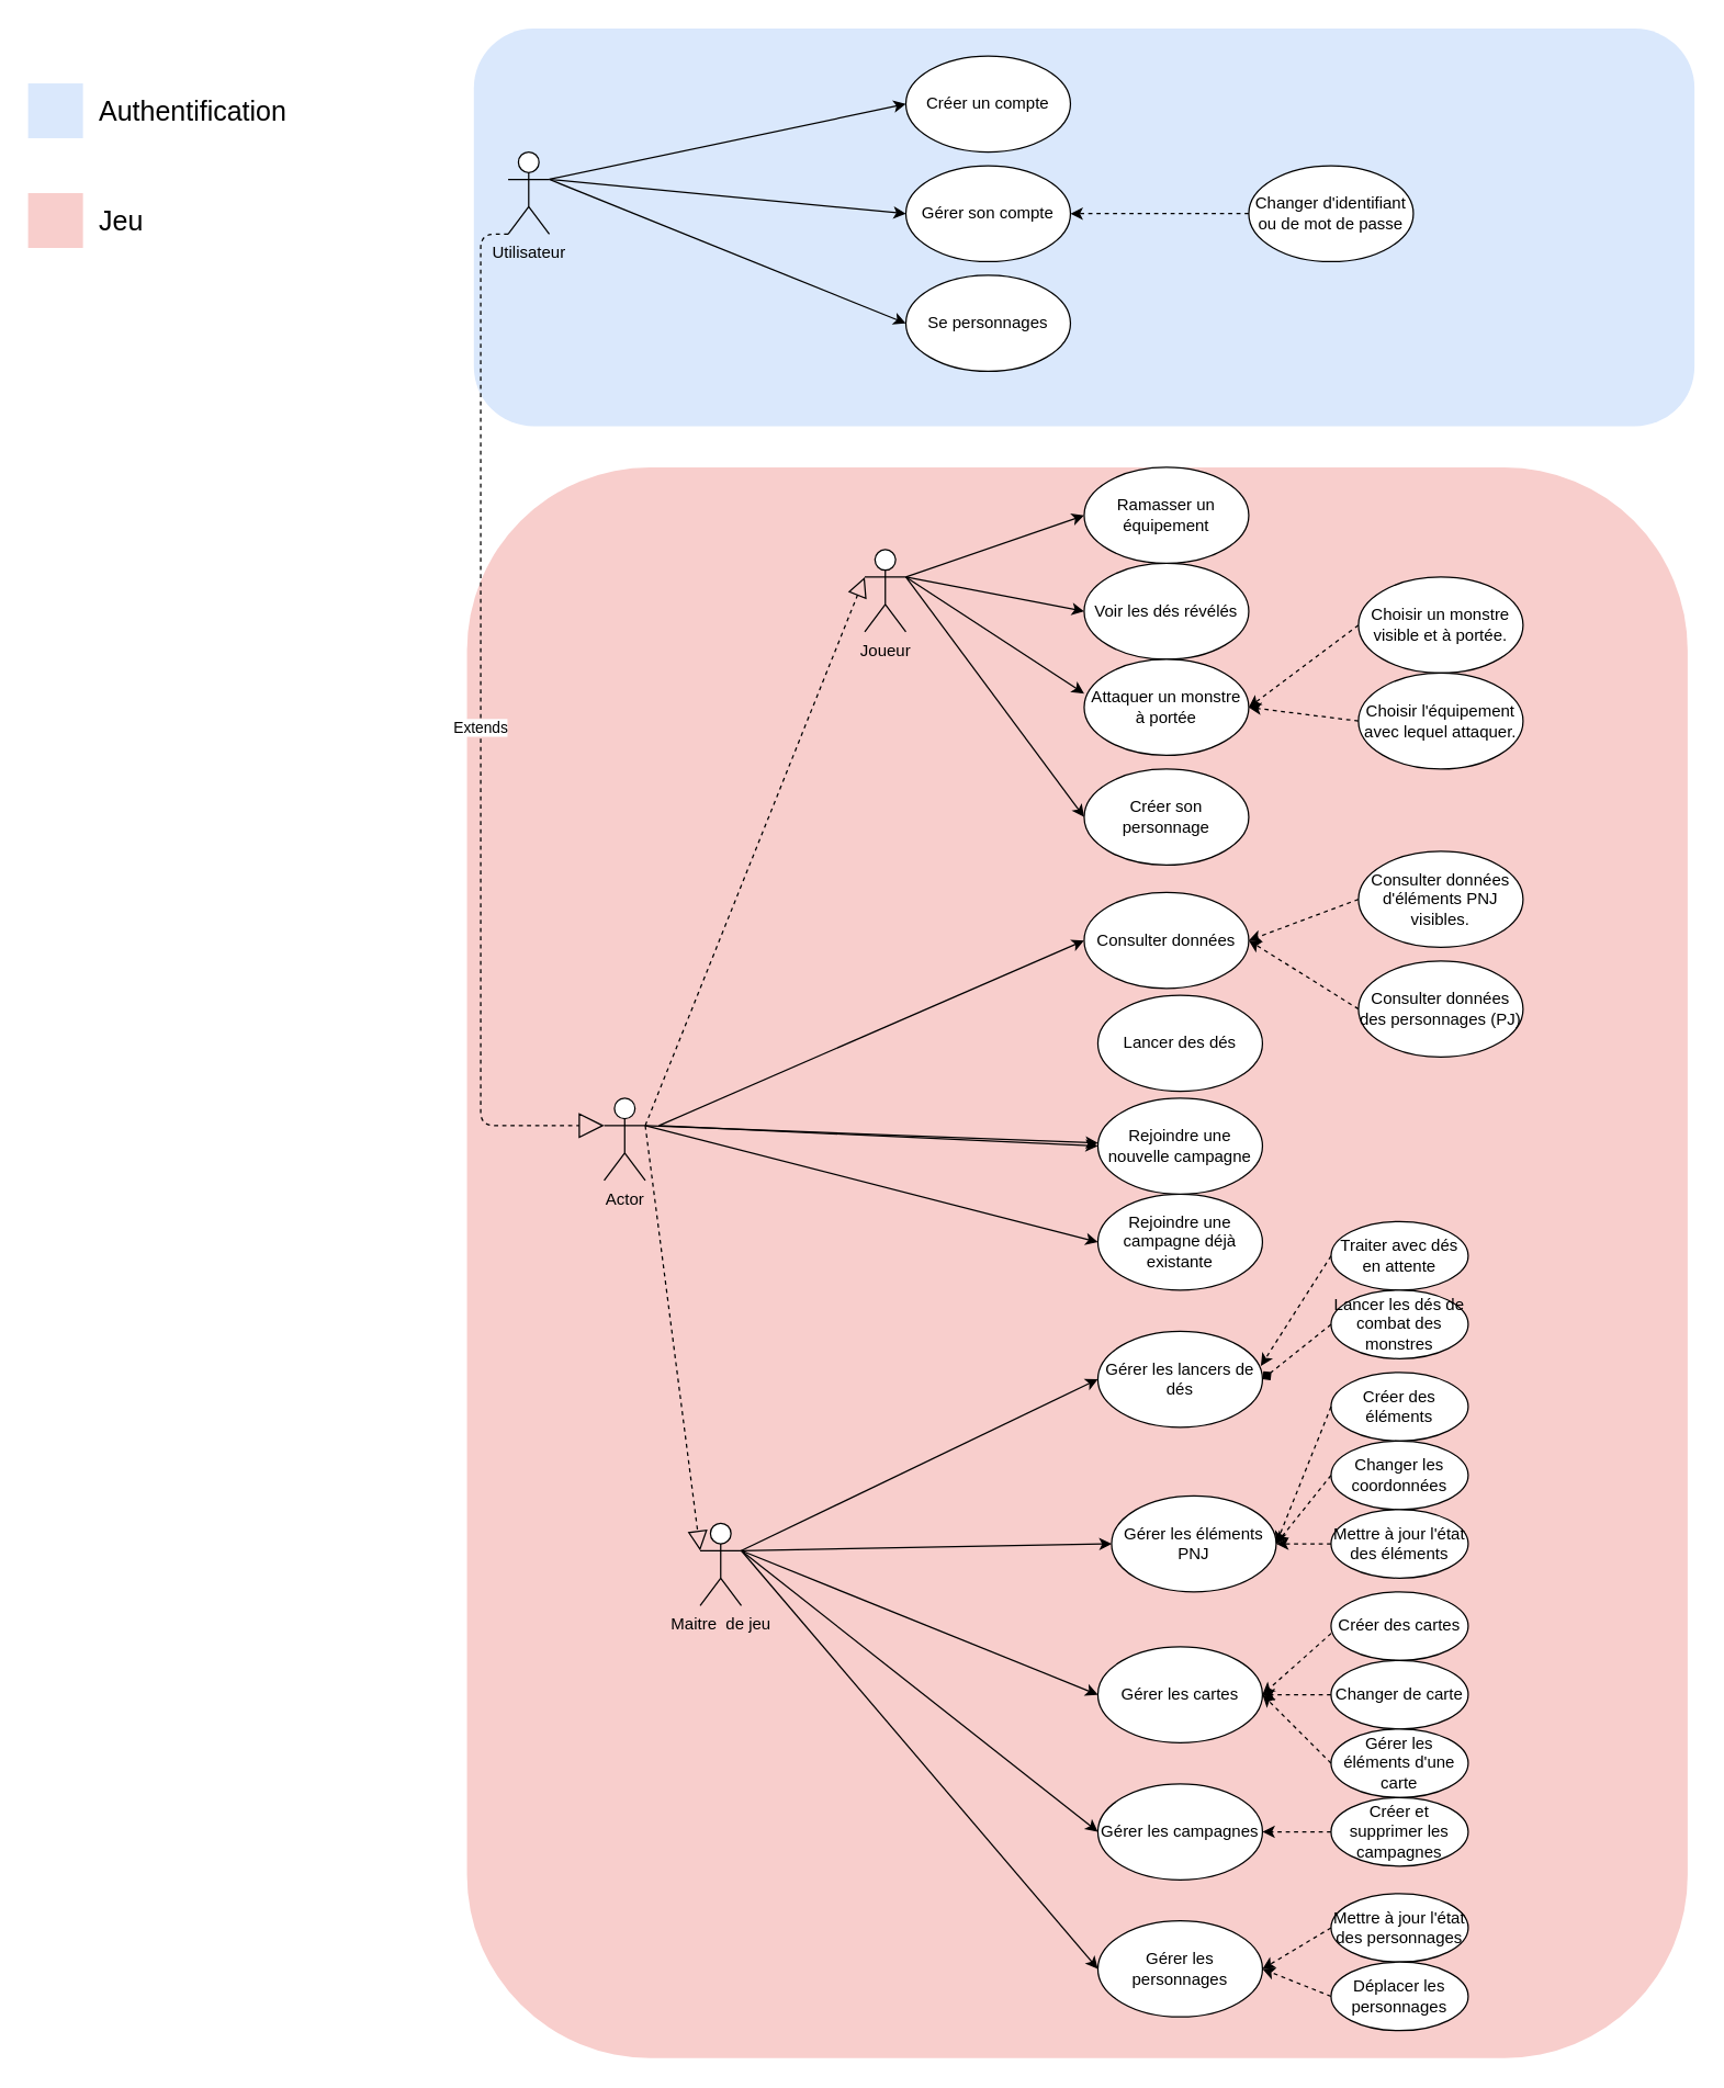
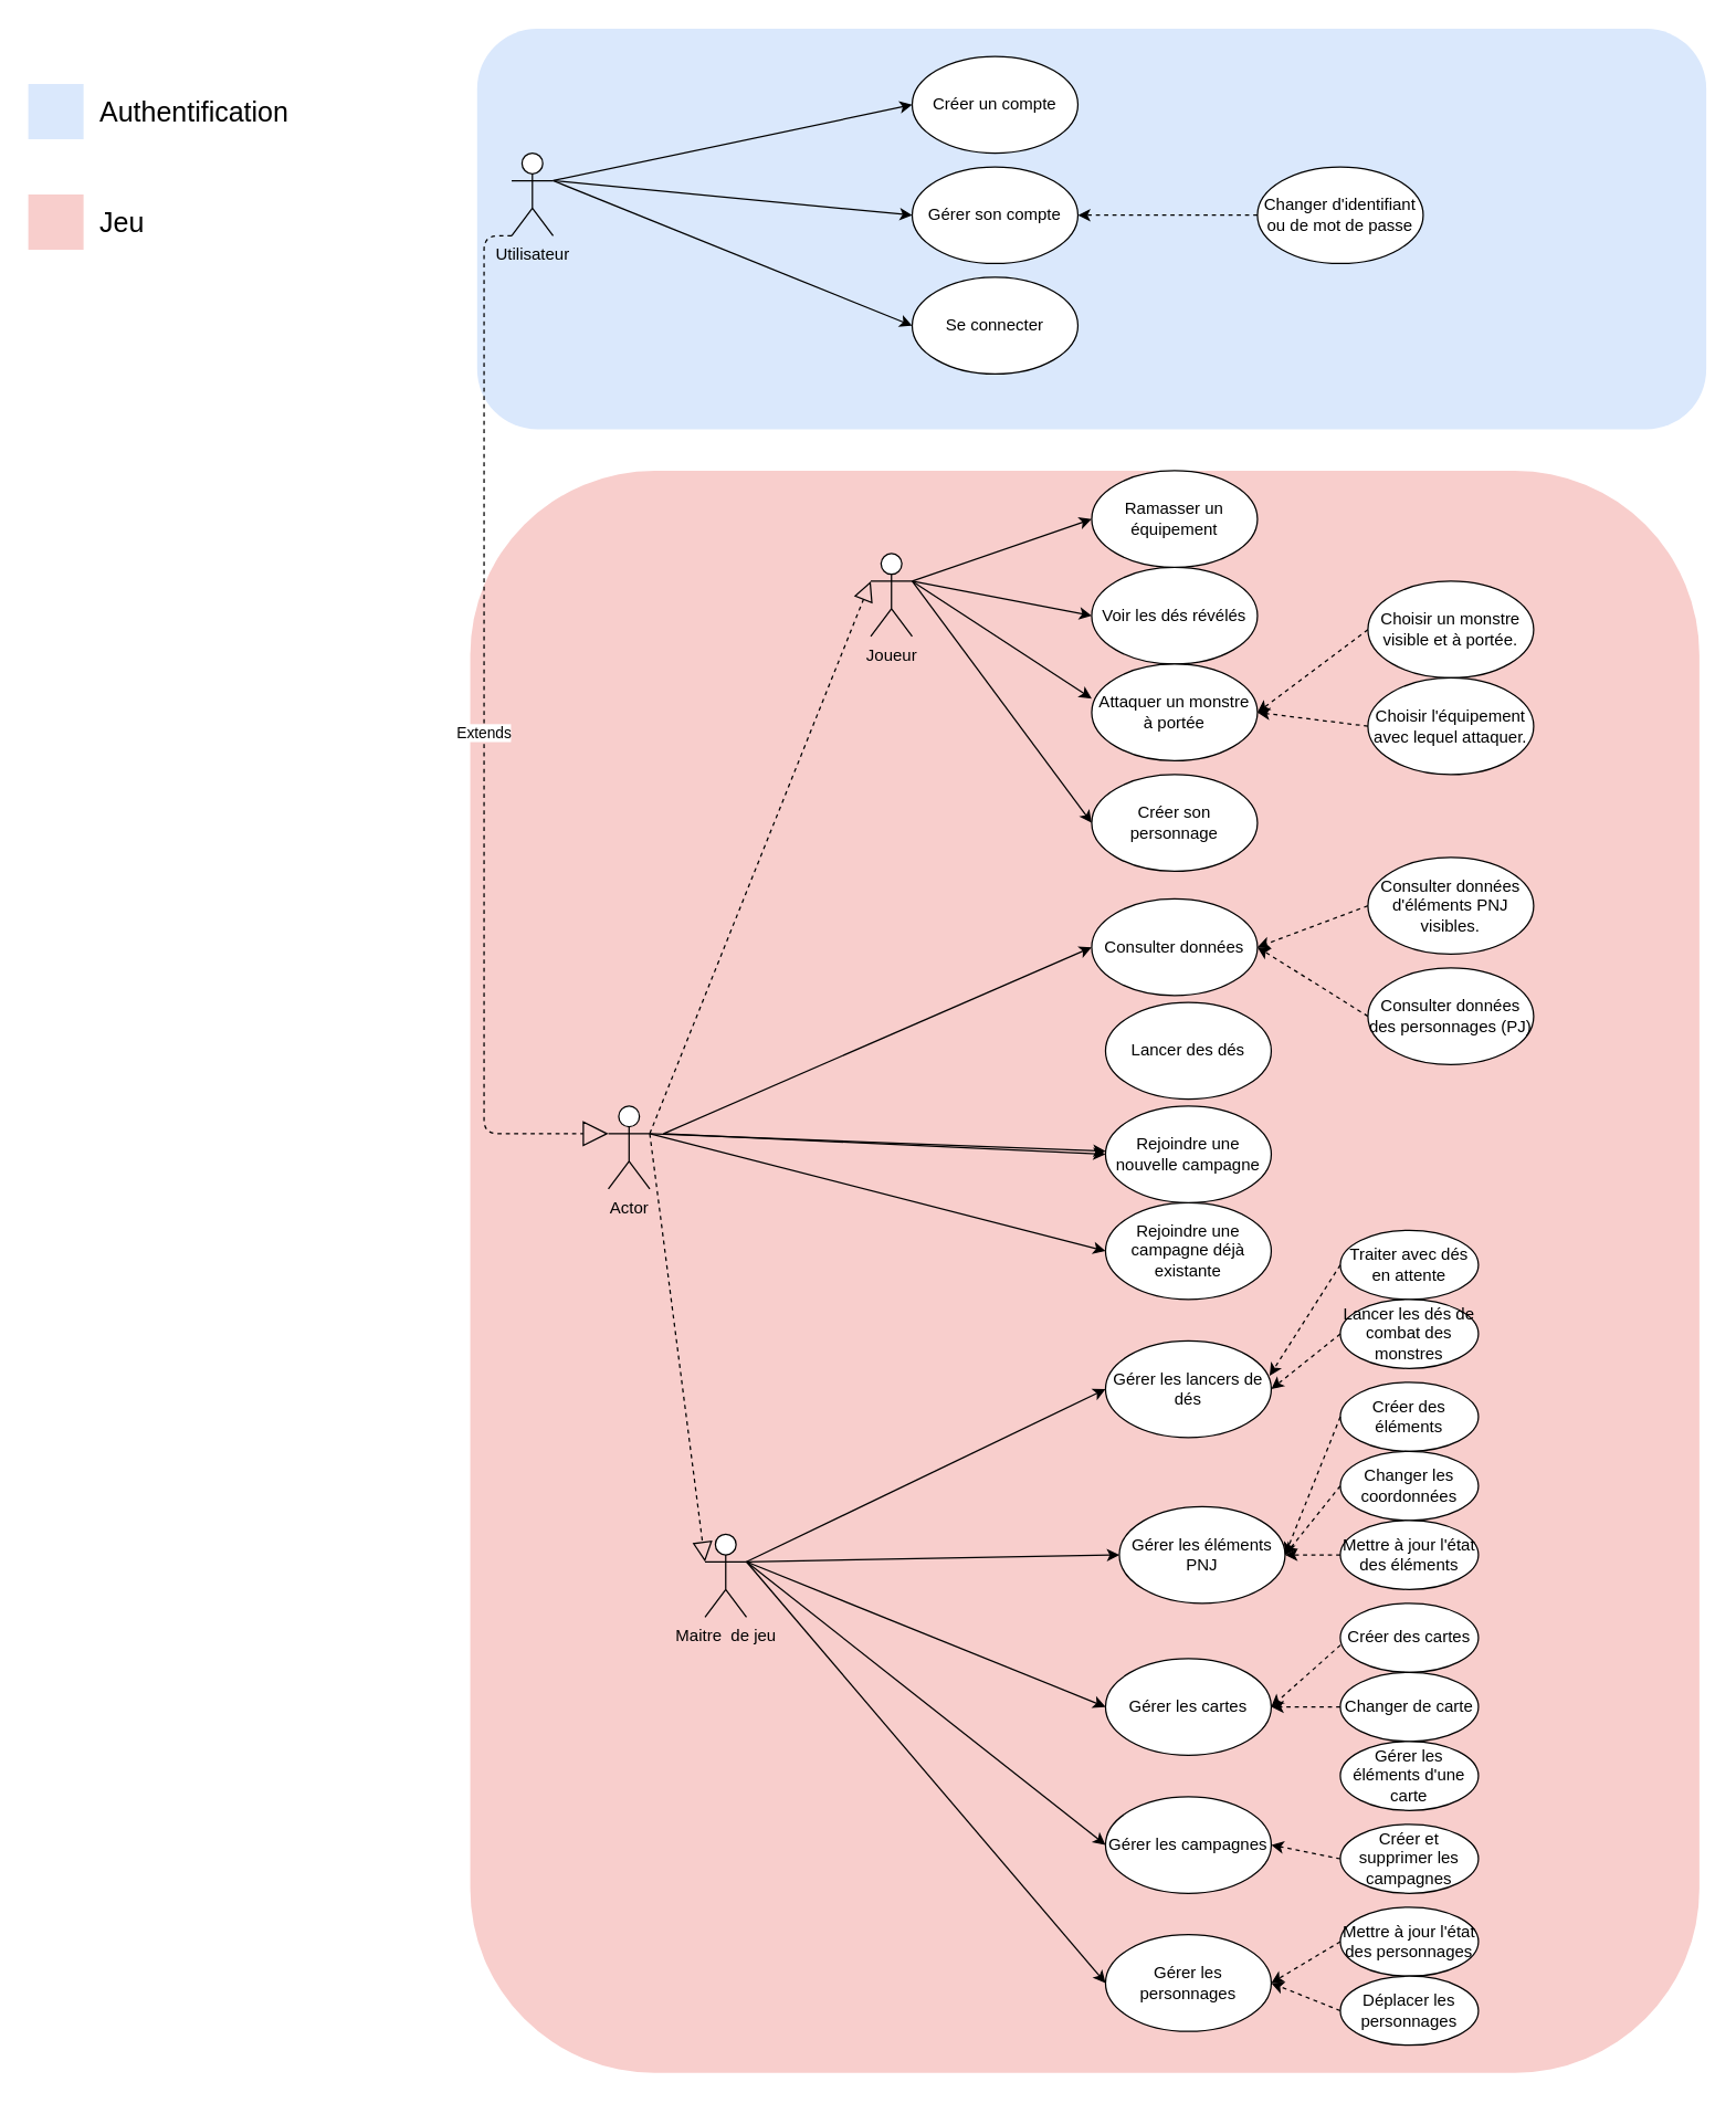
- <mxCell id="7" value="Se personnages" style="ellipse;whiteSpace=wrap;html=1;" parent="1" vertex="1"><mxGeometry x="660" y="200" width="120" height="70" as="geometry" /></mxCell>
+ <mxCell id="7" value="Se connecter" style="ellipse;whiteSpace=wrap;html=1;" parent="1" vertex="1"><mxGeometry x="660" y="200" width="120" height="70" as="geometry" /></mxCell>
- <mxCell id="66" value="" style="endArrow=diamond;html=1;dashed=1;exitX=0;exitY=0.5;exitDx=0;exitDy=0;entryX=1;entryY=0.5;entryDx=0;entryDy=0;" edge="1" parent="1" source="54" target="17"><mxGeometry width="50" height="50" relative="1" as="geometry"><mxPoint x="1010" y="755" as="sourcePoint" /><mxPoint x="930" y="705" as="targetPoint" /></mxGeometry></mxCell>
+ <mxCell id="66" value="" style="endArrow=classic;html=1;dashed=1;exitX=0;exitY=0.5;exitDx=0;exitDy=0;entryX=1;entryY=0.5;entryDx=0;entryDy=0;" edge="1" parent="1" source="54" target="17"><mxGeometry width="50" height="50" relative="1" as="geometry"><mxPoint x="1010" y="755" as="sourcePoint" /><mxPoint x="930" y="705" as="targetPoint" /></mxGeometry></mxCell>
- <mxCell id="71" value="" style="endArrow=classic;html=1;dashed=1;exitX=0;exitY=0.5;exitDx=0;exitDy=0;entryX=1;entryY=0.5;entryDx=0;entryDy=0;" edge="1" parent="1" source="60" target="24"><mxGeometry width="50" height="50" relative="1" as="geometry"><mxPoint x="1010" y="1065" as="sourcePoint" /><mxPoint x="970" y="1165" as="targetPoint" /></mxGeometry></mxCell>
- <mxCell id="61" value="Créer et supprimer les campagnes" style="ellipse;whiteSpace=wrap;html=1;" vertex="1" parent="1"><mxGeometry x="970" y="1310" width="100" height="50" as="geometry" /></mxCell>
+ <mxCell id="61" value="Créer et supprimer les campagnes" style="ellipse;whiteSpace=wrap;html=1;" vertex="1" parent="1"><mxGeometry x="970" y="1320" width="100" height="50" as="geometry" /></mxCell>
